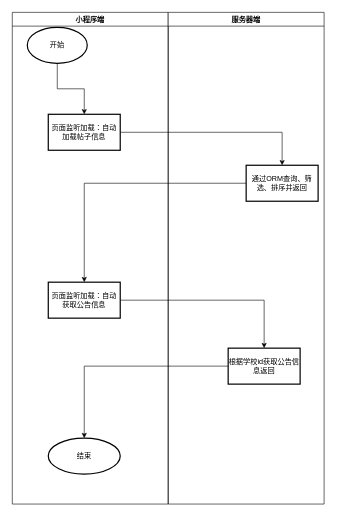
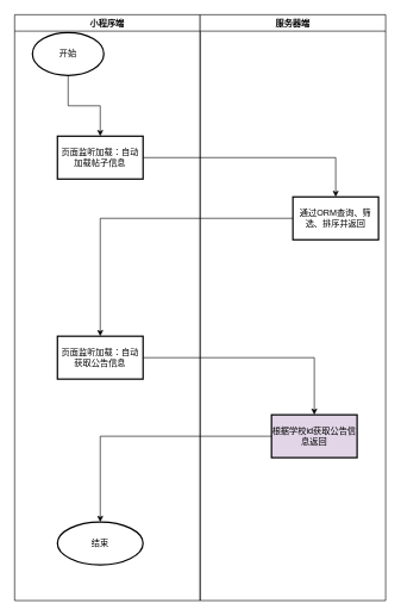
- <mxCell id="13" value="根据学校id获取公告信息返回" style="whiteSpace=wrap;html=1;strokeWidth=2;" parent="11" vertex="1"><mxGeometry x="100" y="560" width="120" height="60" as="geometry" /></mxCell>
+ <mxCell id="13" value="根据学校id获取公告信息返回" style="whiteSpace=wrap;html=1;strokeWidth=2;fillColor=#e1d5e7;" parent="11" vertex="1"><mxGeometry x="100" y="560" width="120" height="60" as="geometry" /></mxCell>
